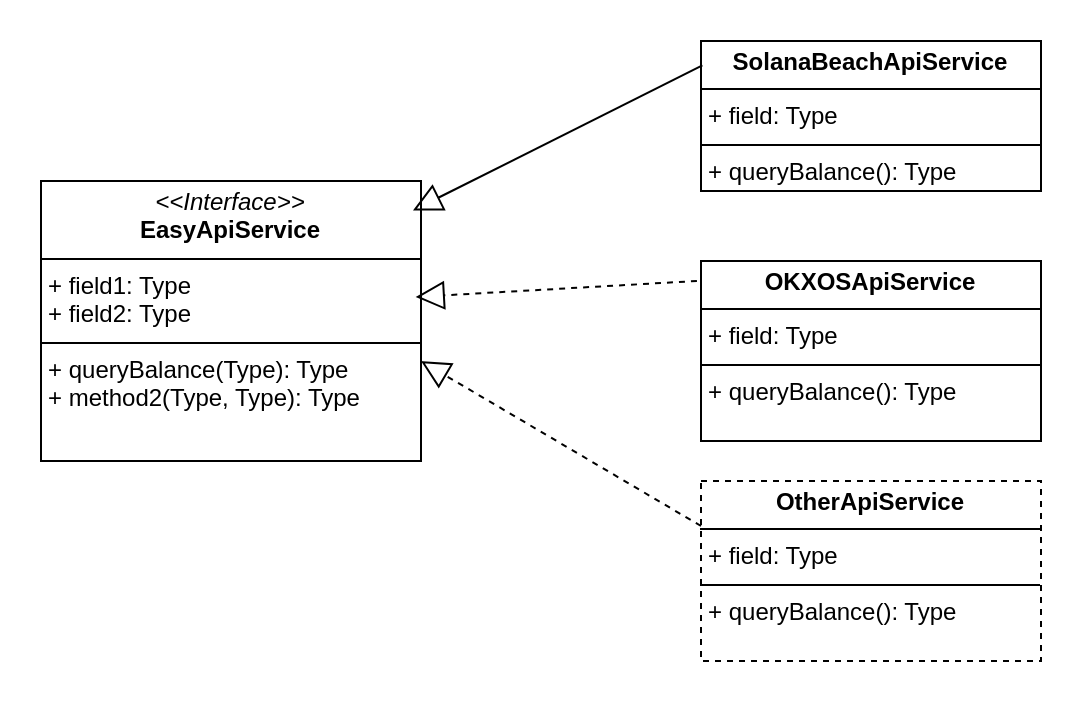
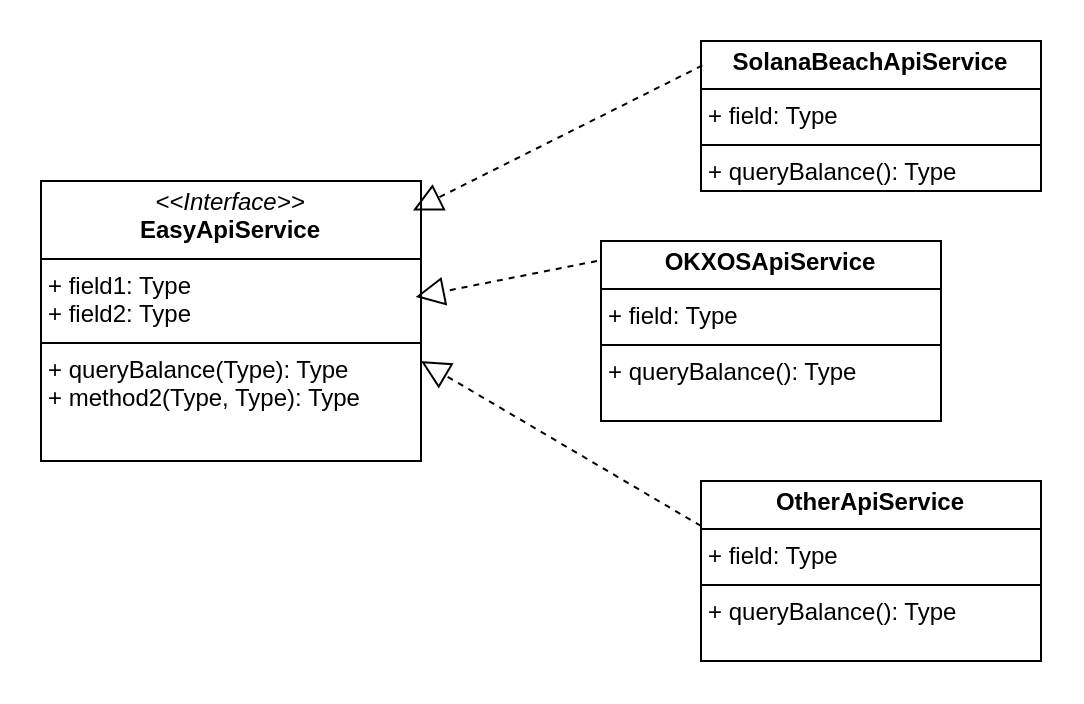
- <mxCell id="6" value="" style="endArrow=block;dashed=0;endFill=0;endSize=12;html=1;rounded=0;entryX=0.979;entryY=0.105;entryDx=0;entryDy=0;entryPerimeter=0;exitX=0.004;exitY=0.163;exitDx=0;exitDy=0;exitPerimeter=0;" edge="1" parent="1" source="3" target="2"><mxGeometry width="160" relative="1" as="geometry"><mxPoint x="60" y="130" as="sourcePoint" /><mxPoint x="220" y="130" as="targetPoint" /></mxGeometry></mxCell>
+ <mxCell id="6" value="" style="endArrow=block;dashed=1;endFill=0;endSize=12;html=1;rounded=0;entryX=0.979;entryY=0.105;entryDx=0;entryDy=0;entryPerimeter=0;exitX=0.004;exitY=0.163;exitDx=0;exitDy=0;exitPerimeter=0;" edge="1" parent="1" source="3" target="2"><mxGeometry width="160" relative="1" as="geometry"><mxPoint x="60" y="130" as="sourcePoint" /><mxPoint x="220" y="130" as="targetPoint" /></mxGeometry></mxCell>
- <mxCell id="4" value="&lt;p style=&quot;margin:0px;margin-top:4px;text-align:center;&quot;&gt;&lt;b&gt;OKXOSApiService&lt;/b&gt;&lt;/p&gt;&lt;hr size=&quot;1&quot; style=&quot;border-style:solid;&quot;&gt;&lt;p style=&quot;margin:0px;margin-left:4px;&quot;&gt;+ field: Type&lt;/p&gt;&lt;hr size=&quot;1&quot; style=&quot;border-style:solid;&quot;&gt;&lt;p style=&quot;margin:0px;margin-left:4px;&quot;&gt;+ queryBalance(): Type&lt;/p&gt;" style="verticalAlign=top;align=left;overflow=fill;html=1;whiteSpace=wrap;" vertex="1" parent="1"><mxGeometry x="350" y="130" width="170" height="90" as="geometry" /></mxCell>
+ <mxCell id="4" value="&lt;p style=&quot;margin:0px;margin-top:4px;text-align:center;&quot;&gt;&lt;b&gt;OKXOSApiService&lt;/b&gt;&lt;/p&gt;&lt;hr size=&quot;1&quot; style=&quot;border-style:solid;&quot;&gt;&lt;p style=&quot;margin:0px;margin-left:4px;&quot;&gt;+ field: Type&lt;/p&gt;&lt;hr size=&quot;1&quot; style=&quot;border-style:solid;&quot;&gt;&lt;p style=&quot;margin:0px;margin-left:4px;&quot;&gt;+ queryBalance(): Type&lt;/p&gt;" style="verticalAlign=top;align=left;overflow=fill;html=1;whiteSpace=wrap;" vertex="1" parent="1"><mxGeometry x="300" y="120" width="170" height="90" as="geometry" /></mxCell>
- <mxCell id="5" value="&lt;p style=&quot;margin:0px;margin-top:4px;text-align:center;&quot;&gt;&lt;b&gt;OtherApiService&lt;/b&gt;&lt;/p&gt;&lt;hr size=&quot;1&quot; style=&quot;border-style:solid;&quot;&gt;&lt;p style=&quot;margin:0px;margin-left:4px;&quot;&gt;+ field: Type&lt;/p&gt;&lt;hr size=&quot;1&quot; style=&quot;border-style:solid;&quot;&gt;&lt;p style=&quot;margin:0px;margin-left:4px;&quot;&gt;+ queryBalance(): Type&lt;/p&gt;" style="verticalAlign=top;align=left;overflow=fill;html=1;whiteSpace=wrap;dashed=1;" vertex="1" parent="1"><mxGeometry x="350" y="240" width="170" height="90" as="geometry" /></mxCell>
+ <mxCell id="5" value="&lt;p style=&quot;margin:0px;margin-top:4px;text-align:center;&quot;&gt;&lt;b&gt;OtherApiService&lt;/b&gt;&lt;/p&gt;&lt;hr size=&quot;1&quot; style=&quot;border-style:solid;&quot;&gt;&lt;p style=&quot;margin:0px;margin-left:4px;&quot;&gt;+ field: Type&lt;/p&gt;&lt;hr size=&quot;1&quot; style=&quot;border-style:solid;&quot;&gt;&lt;p style=&quot;margin:0px;margin-left:4px;&quot;&gt;+ queryBalance(): Type&lt;/p&gt;" style="verticalAlign=top;align=left;overflow=fill;html=1;whiteSpace=wrap;" vertex="1" parent="1"><mxGeometry x="350" y="240" width="170" height="90" as="geometry" /></mxCell>
